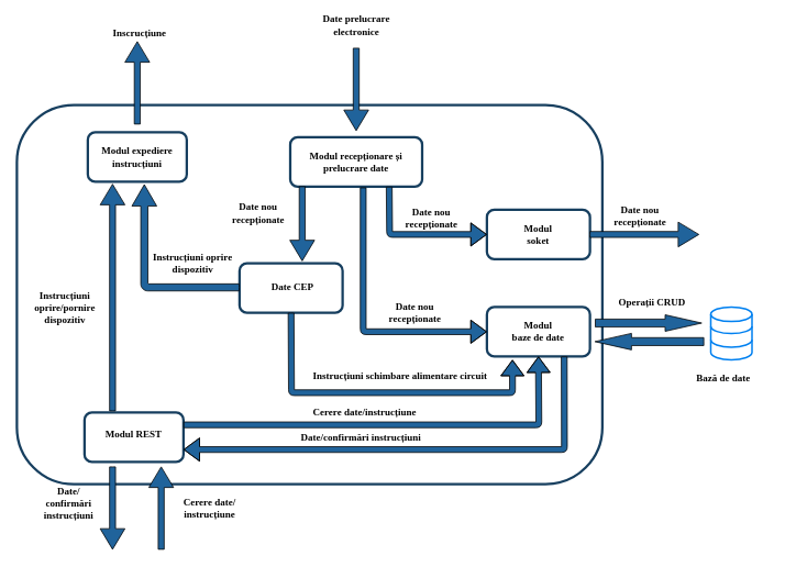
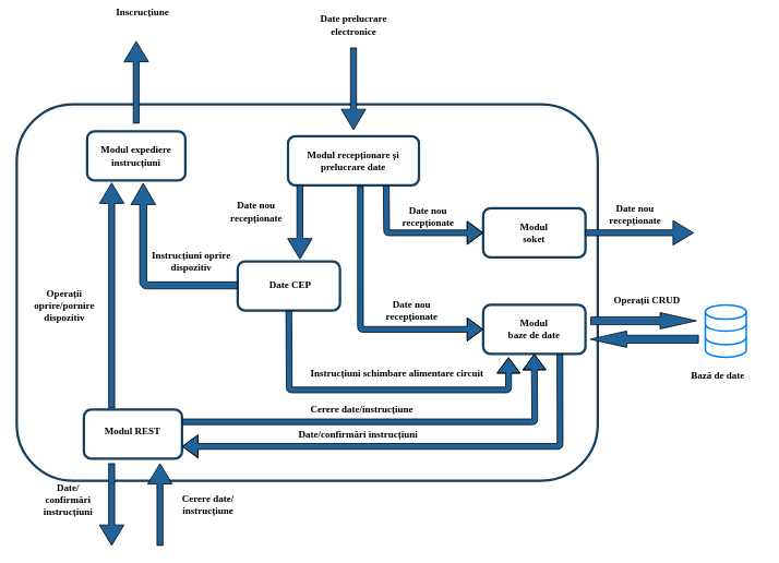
- <mxCell id="16" value="&lt;b&gt;&lt;font face=&quot;Verdana&quot; style=&quot;font-size: 12px&quot;&gt;Inscrucțiune&lt;/font&gt;&lt;/b&gt;" style="text;html=1;strokeColor=none;fillColor=none;align=center;verticalAlign=middle;whiteSpace=wrap;rounded=0;" vertex="1" parent="1"><mxGeometry x="116" y="30" width="106" height="20" as="geometry" /></mxCell>
+ <mxCell id="16" value="&lt;b&gt;&lt;font face=&quot;Verdana&quot; style=&quot;font-size: 12px&quot;&gt;Inscrucțiune&lt;/font&gt;&lt;/b&gt;" style="text;html=1;strokeColor=none;fillColor=none;align=center;verticalAlign=middle;whiteSpace=wrap;rounded=0;" vertex="1" parent="1"><mxGeometry x="121" y="5" width="106" height="20" as="geometry" /></mxCell>
- <mxCell id="38" value="&lt;font face=&quot;Verdana&quot;&gt;&lt;b&gt;Instrucțiuni oprire/pornire&lt;br&gt;dispozitiv&lt;/b&gt;&lt;/font&gt;&lt;br&gt;" style="text;html=1;strokeColor=none;fillColor=none;align=center;verticalAlign=middle;whiteSpace=wrap;rounded=0;" vertex="1" parent="1"><mxGeometry x="25" y="363" width="107" height="20" as="geometry" /></mxCell>
+ <mxCell id="38" value="&lt;font face=&quot;Verdana&quot;&gt;&lt;b&gt;Operații oprire/pornire&lt;br&gt;dispozitiv&lt;/b&gt;&lt;/font&gt;&lt;br&gt;" style="text;html=1;strokeColor=none;fillColor=none;align=center;verticalAlign=middle;whiteSpace=wrap;rounded=0;" vertex="1" parent="1"><mxGeometry x="25" y="363" width="107" height="20" as="geometry" /></mxCell>
